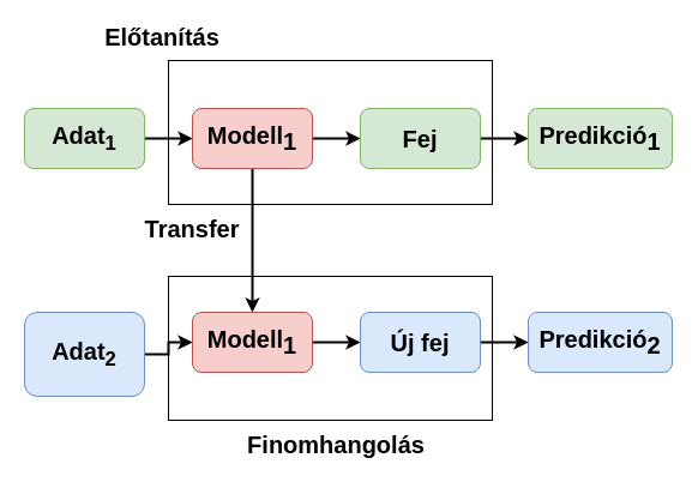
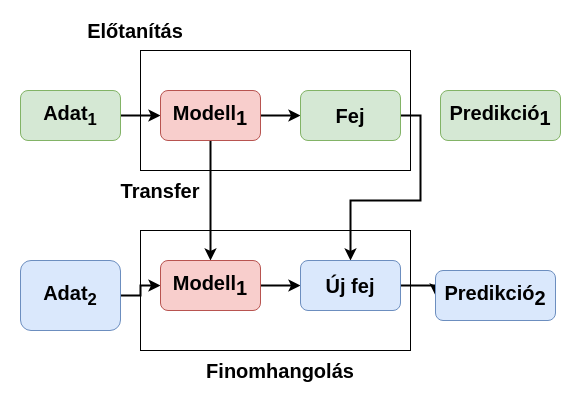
- <mxCell id="13" style="edgeStyle=orthogonalEdgeStyle;rounded=0;orthogonalLoop=1;jettySize=auto;html=1;exitX=1;exitY=0.5;exitDx=0;exitDy=0;strokeWidth=2;fontSize=20;fontStyle=1" edge="1" parent="1" source="14" target="17"><mxGeometry relative="1" as="geometry" /></mxCell>
+ <mxCell id="13" style="edgeStyle=orthogonalEdgeStyle;rounded=0;orthogonalLoop=1;jettySize=auto;html=1;exitX=1;exitY=0.5;exitDx=0;exitDy=0;strokeWidth=2;fontSize=20;fontStyle=1;" edge="1" parent="1" source="14" target="16"><mxGeometry relative="1" as="geometry" /></mxCell>
- <mxCell id="18" value="Predikció&lt;sub style=&quot;font-size: 20px;&quot;&gt;2&lt;/sub&gt;" style="rounded=1;whiteSpace=wrap;html=1;fontSize=20;fontStyle=1;fillColor=#dae8fc;strokeColor=#6c8ebf;" vertex="1" parent="1"><mxGeometry x="440" y="260" width="120" height="50" as="geometry" /></mxCell>
+ <mxCell id="18" value="Predikció&lt;sub style=&quot;font-size: 20px;&quot;&gt;2&lt;/sub&gt;" style="rounded=1;whiteSpace=wrap;html=1;fontSize=20;fontStyle=1;fillColor=#dae8fc;strokeColor=#6c8ebf;" vertex="1" parent="1"><mxGeometry x="435" y="270" width="120" height="50" as="geometry" /></mxCell>
